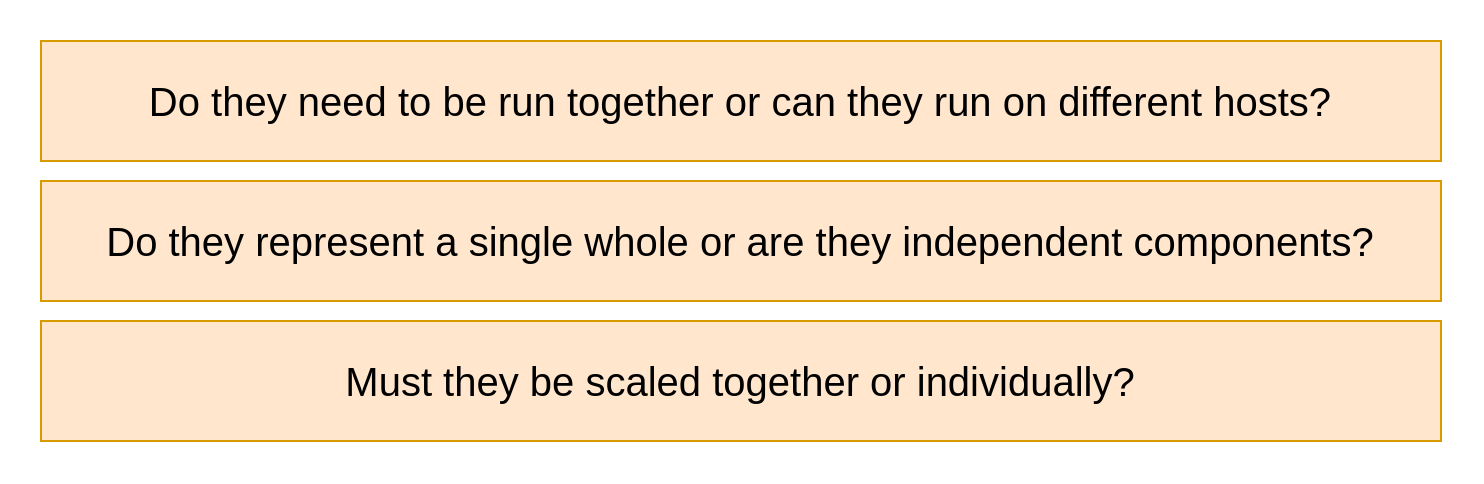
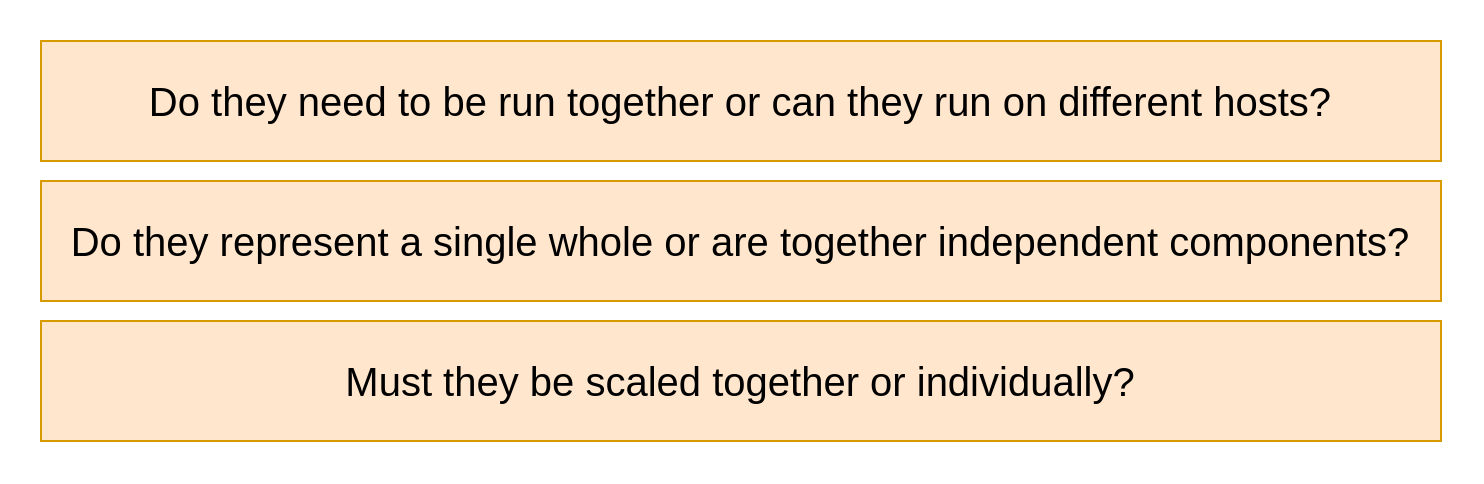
- <mxCell id="3" value="&lt;font style=&quot;font-size: 20px;&quot;&gt;Do they represent a single whole or are they independent components?&lt;/font&gt;" style="rounded=0;whiteSpace=wrap;html=1;fillColor=#ffe6cc;strokeColor=#d79b00;" vertex="1" parent="1"><mxGeometry x="20" y="90" width="700" height="60" as="geometry" /></mxCell>
+ <mxCell id="3" value="&lt;font style=&quot;font-size: 20px;&quot;&gt;Do they represent a single whole or are together independent components?&lt;/font&gt;" style="rounded=0;whiteSpace=wrap;html=1;fillColor=#ffe6cc;strokeColor=#d79b00;" vertex="1" parent="1"><mxGeometry x="20" y="90" width="700" height="60" as="geometry" /></mxCell>
